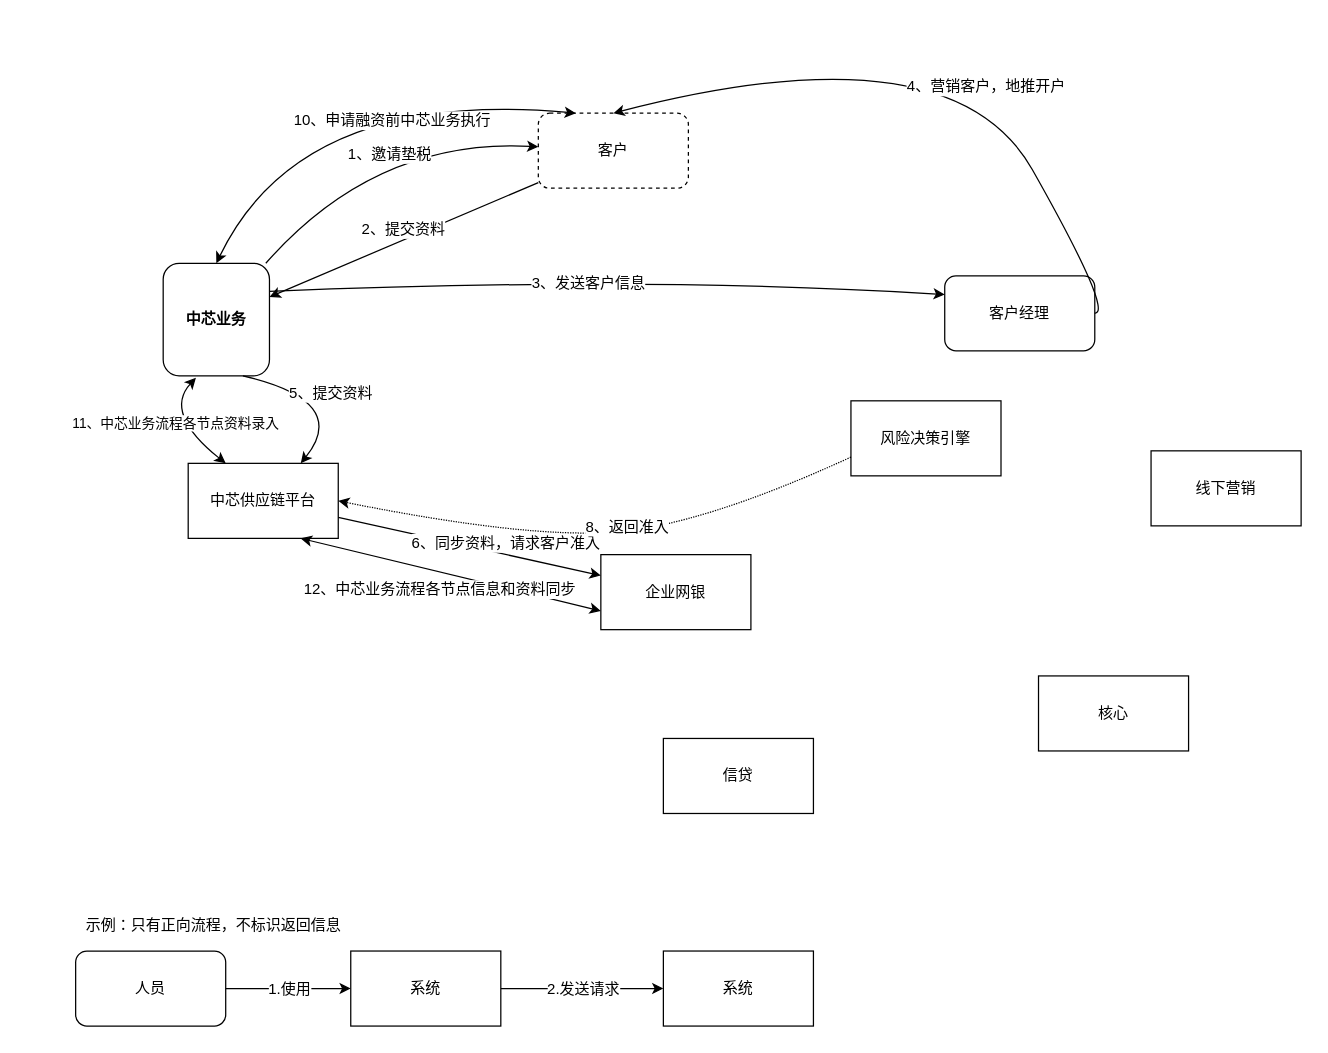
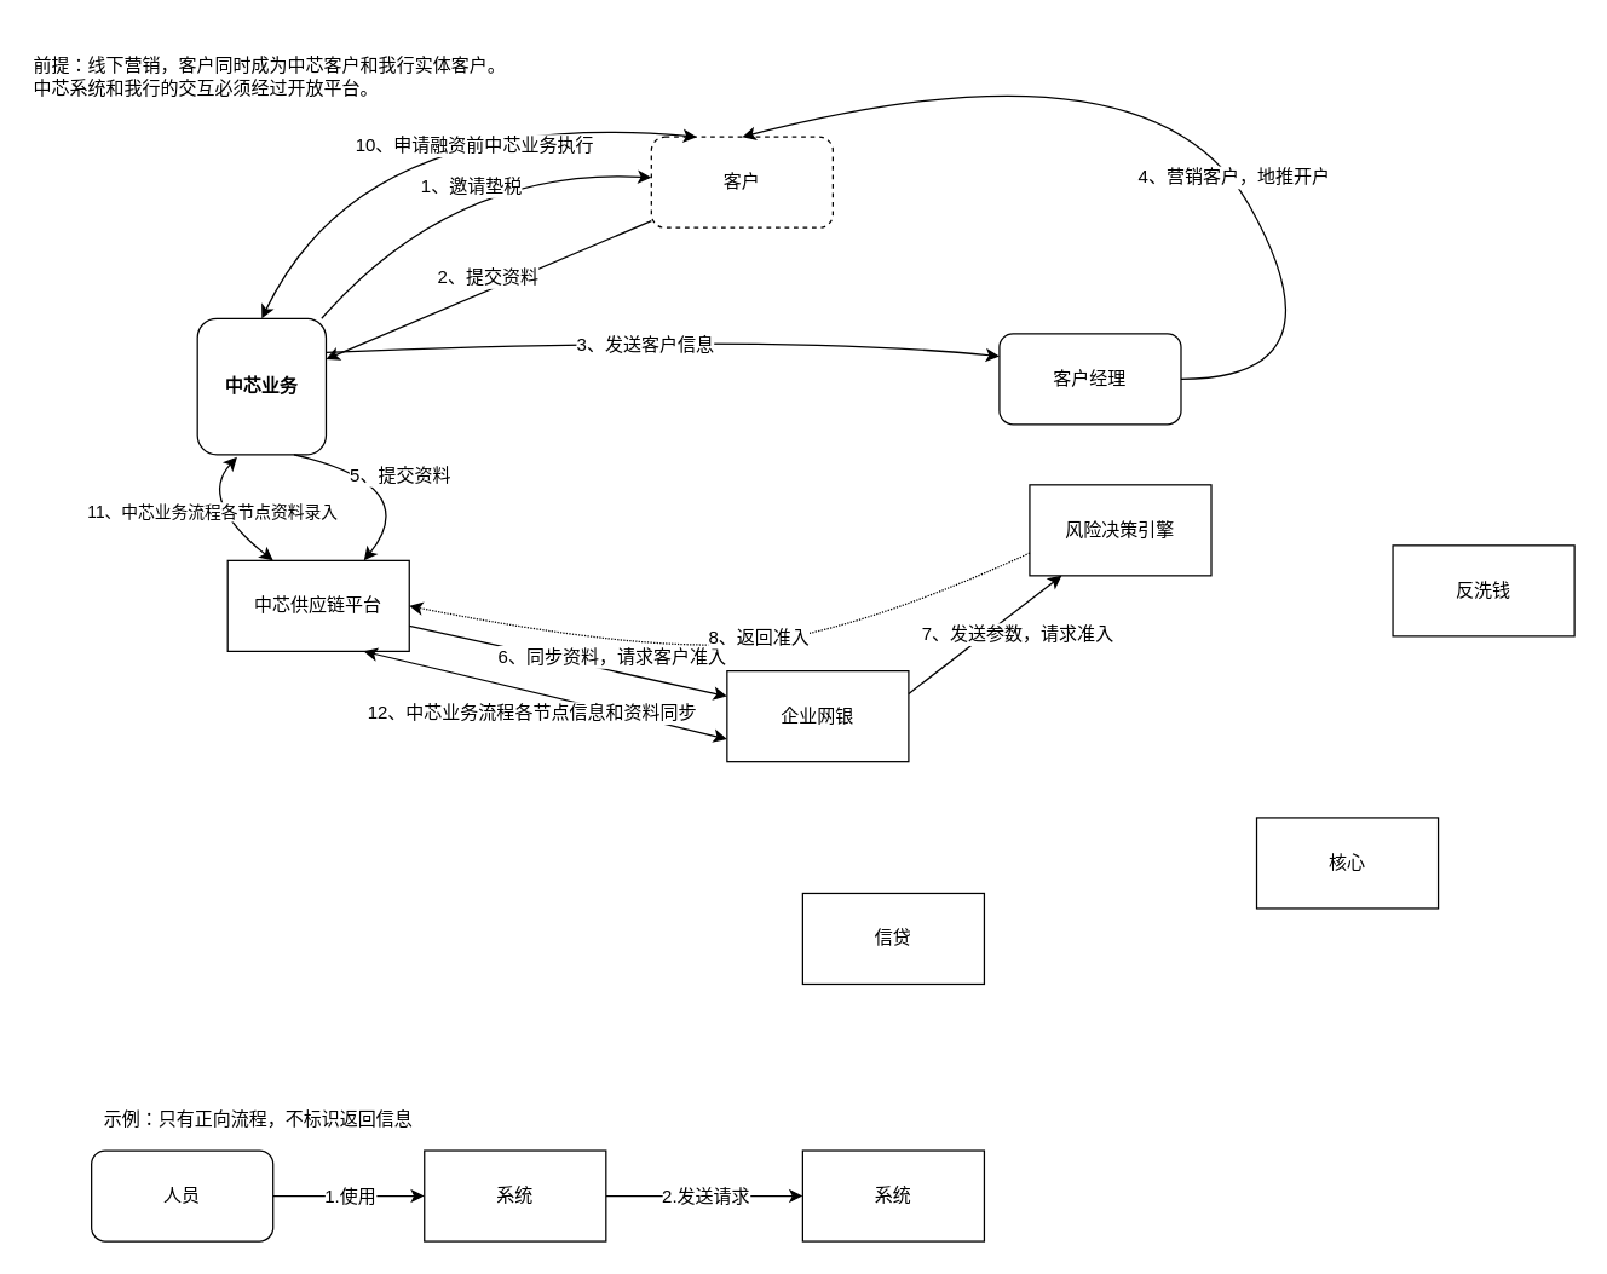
+ <mxCell id="16" value="&lt;div style=&quot;text-align: left&quot;&gt;前提：线下营销，客户同时成为中芯客户和我行实体客户。&lt;/div&gt;&lt;div style=&quot;text-align: left&quot;&gt;中芯系统和我行的交互必须经过开放平台。&lt;/div&gt;" style="text;html=1;strokeColor=none;fillColor=none;align=left;verticalAlign=middle;whiteSpace=wrap;rounded=0;" parent="1" vertex="1"><mxGeometry x="20" y="40" width="410" height="20" as="geometry" /></mxCell>
- <mxCell id="15" value="客户经理" style="rounded=1;whiteSpace=wrap;html=1;" parent="1" vertex="1"><mxGeometry x="755" y="220" width="120" height="60" as="geometry" /></mxCell>
+ <mxCell id="15" value="客户经理" style="rounded=1;whiteSpace=wrap;html=1;" parent="1" vertex="1"><mxGeometry x="660" y="220" width="120" height="60" as="geometry" /></mxCell>
- <mxCell id="29" value="线下营销" style="rounded=0;whiteSpace=wrap;html=1;align=center;" vertex="1" parent="1"><mxGeometry x="920" y="360" width="120" height="60" as="geometry" /></mxCell>
+ <mxCell id="29" value="反洗钱" style="rounded=0;whiteSpace=wrap;html=1;align=center;" vertex="1" parent="1"><mxGeometry x="920" y="360" width="120" height="60" as="geometry" /></mxCell>
+ <mxCell id="32" value="" style="endArrow=classic;html=1;exitX=1;exitY=0.25;exitDx=0;exitDy=0;" edge="1" parent="1" source="28" target="12"><mxGeometry width="50" height="50" relative="1" as="geometry"><mxPoint x="510" y="540" as="sourcePoint" /><mxPoint x="560" y="490" as="targetPoint" /></mxGeometry></mxCell>
+ <mxCell id="33" value="7、发送参数，请求准入&lt;br&gt;" style="text;html=1;resizable=0;points=[];align=center;verticalAlign=middle;labelBackgroundColor=#ffffff;" vertex="1" connectable="0" parent="32"><mxGeometry x="0.328" y="-4" relative="1" as="geometry"><mxPoint x="2" y="9.5" as="offset" /></mxGeometry></mxCell>
